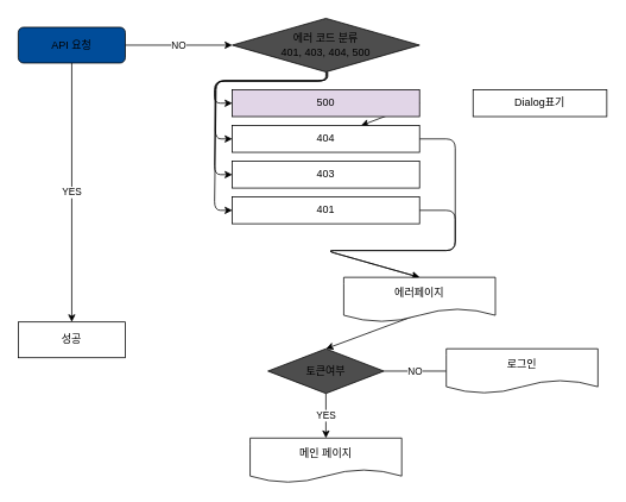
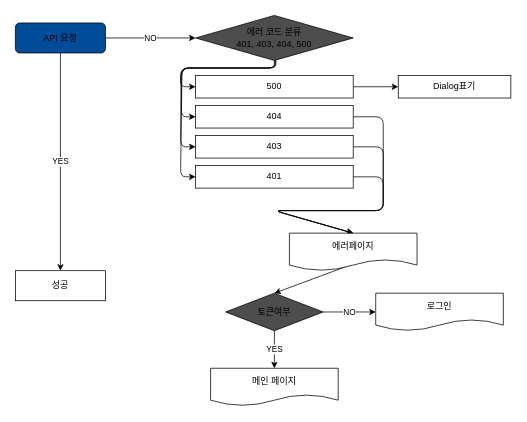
- <mxCell id="8" value="500" style="rounded=0;whiteSpace=wrap;html=1;fillColor=#e1d5e7;" parent="1" vertex="1"><mxGeometry x="260" y="100" width="210" height="30" as="geometry" /></mxCell>
+ <mxCell id="8" value="500" style="rounded=0;whiteSpace=wrap;html=1;" parent="1" vertex="1"><mxGeometry x="260" y="100" width="210" height="30" as="geometry" /></mxCell>
- <mxCell id="7" style="edgeStyle=none;html=1;exitX=1;exitY=0.5;exitDx=0;exitDy=0;" parent="1" source="8" target="10" edge="1"><mxGeometry relative="1" as="geometry" /></mxCell>
+ <mxCell id="7" style="edgeStyle=none;html=1;exitX=1;exitY=0.5;exitDx=0;exitDy=0;entryX=0;entryY=0.5;entryDx=0;entryDy=0;" parent="1" source="8" target="25" edge="1"><mxGeometry relative="1" as="geometry" /></mxCell>
+ <mxCell id="11" style="edgeStyle=none;html=1;exitX=1;exitY=0.5;exitDx=0;exitDy=0;entryX=0.5;entryY=0;entryDx=0;entryDy=0;" parent="1" source="12" target="19" edge="1"><mxGeometry relative="1" as="geometry"><Array as="points"><mxPoint x="510" y="195" /><mxPoint x="510" y="280" /><mxPoint x="365" y="280" /></Array></mxGeometry></mxCell>
- <mxCell id="21" value="NO" style="edgeStyle=none;html=1;exitX=1;exitY=0.5;exitDx=0;exitDy=0;entryX=0;entryY=0.5;entryDx=0;entryDy=0;endArrow=none;" parent="1" source="22" target="24" edge="1"><mxGeometry relative="1" as="geometry" /></mxCell>
+ <mxCell id="21" value="NO" style="edgeStyle=none;html=1;exitX=1;exitY=0.5;exitDx=0;exitDy=0;entryX=0;entryY=0.5;entryDx=0;entryDy=0;" parent="1" source="22" target="24" edge="1"><mxGeometry relative="1" as="geometry" /></mxCell>
